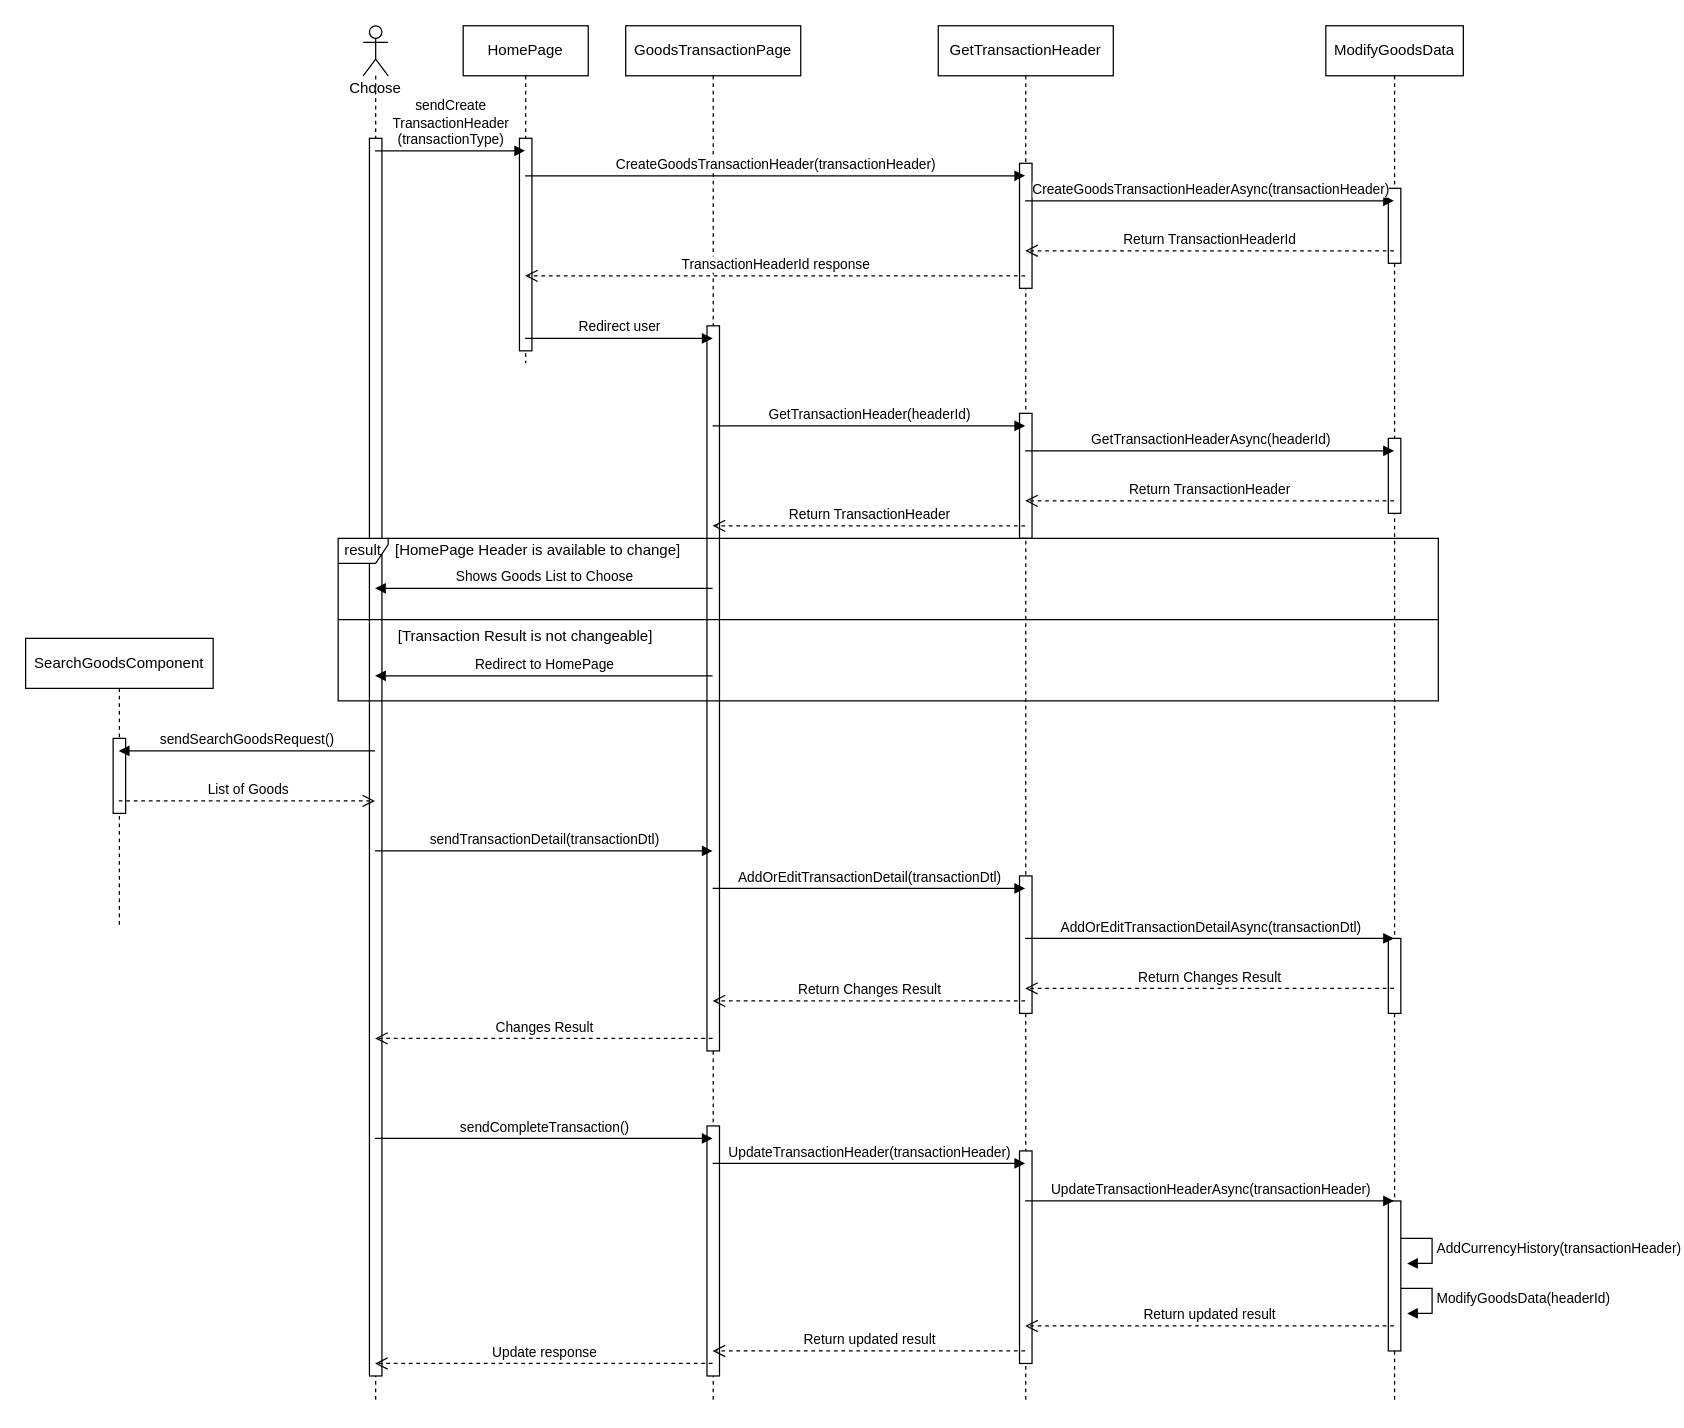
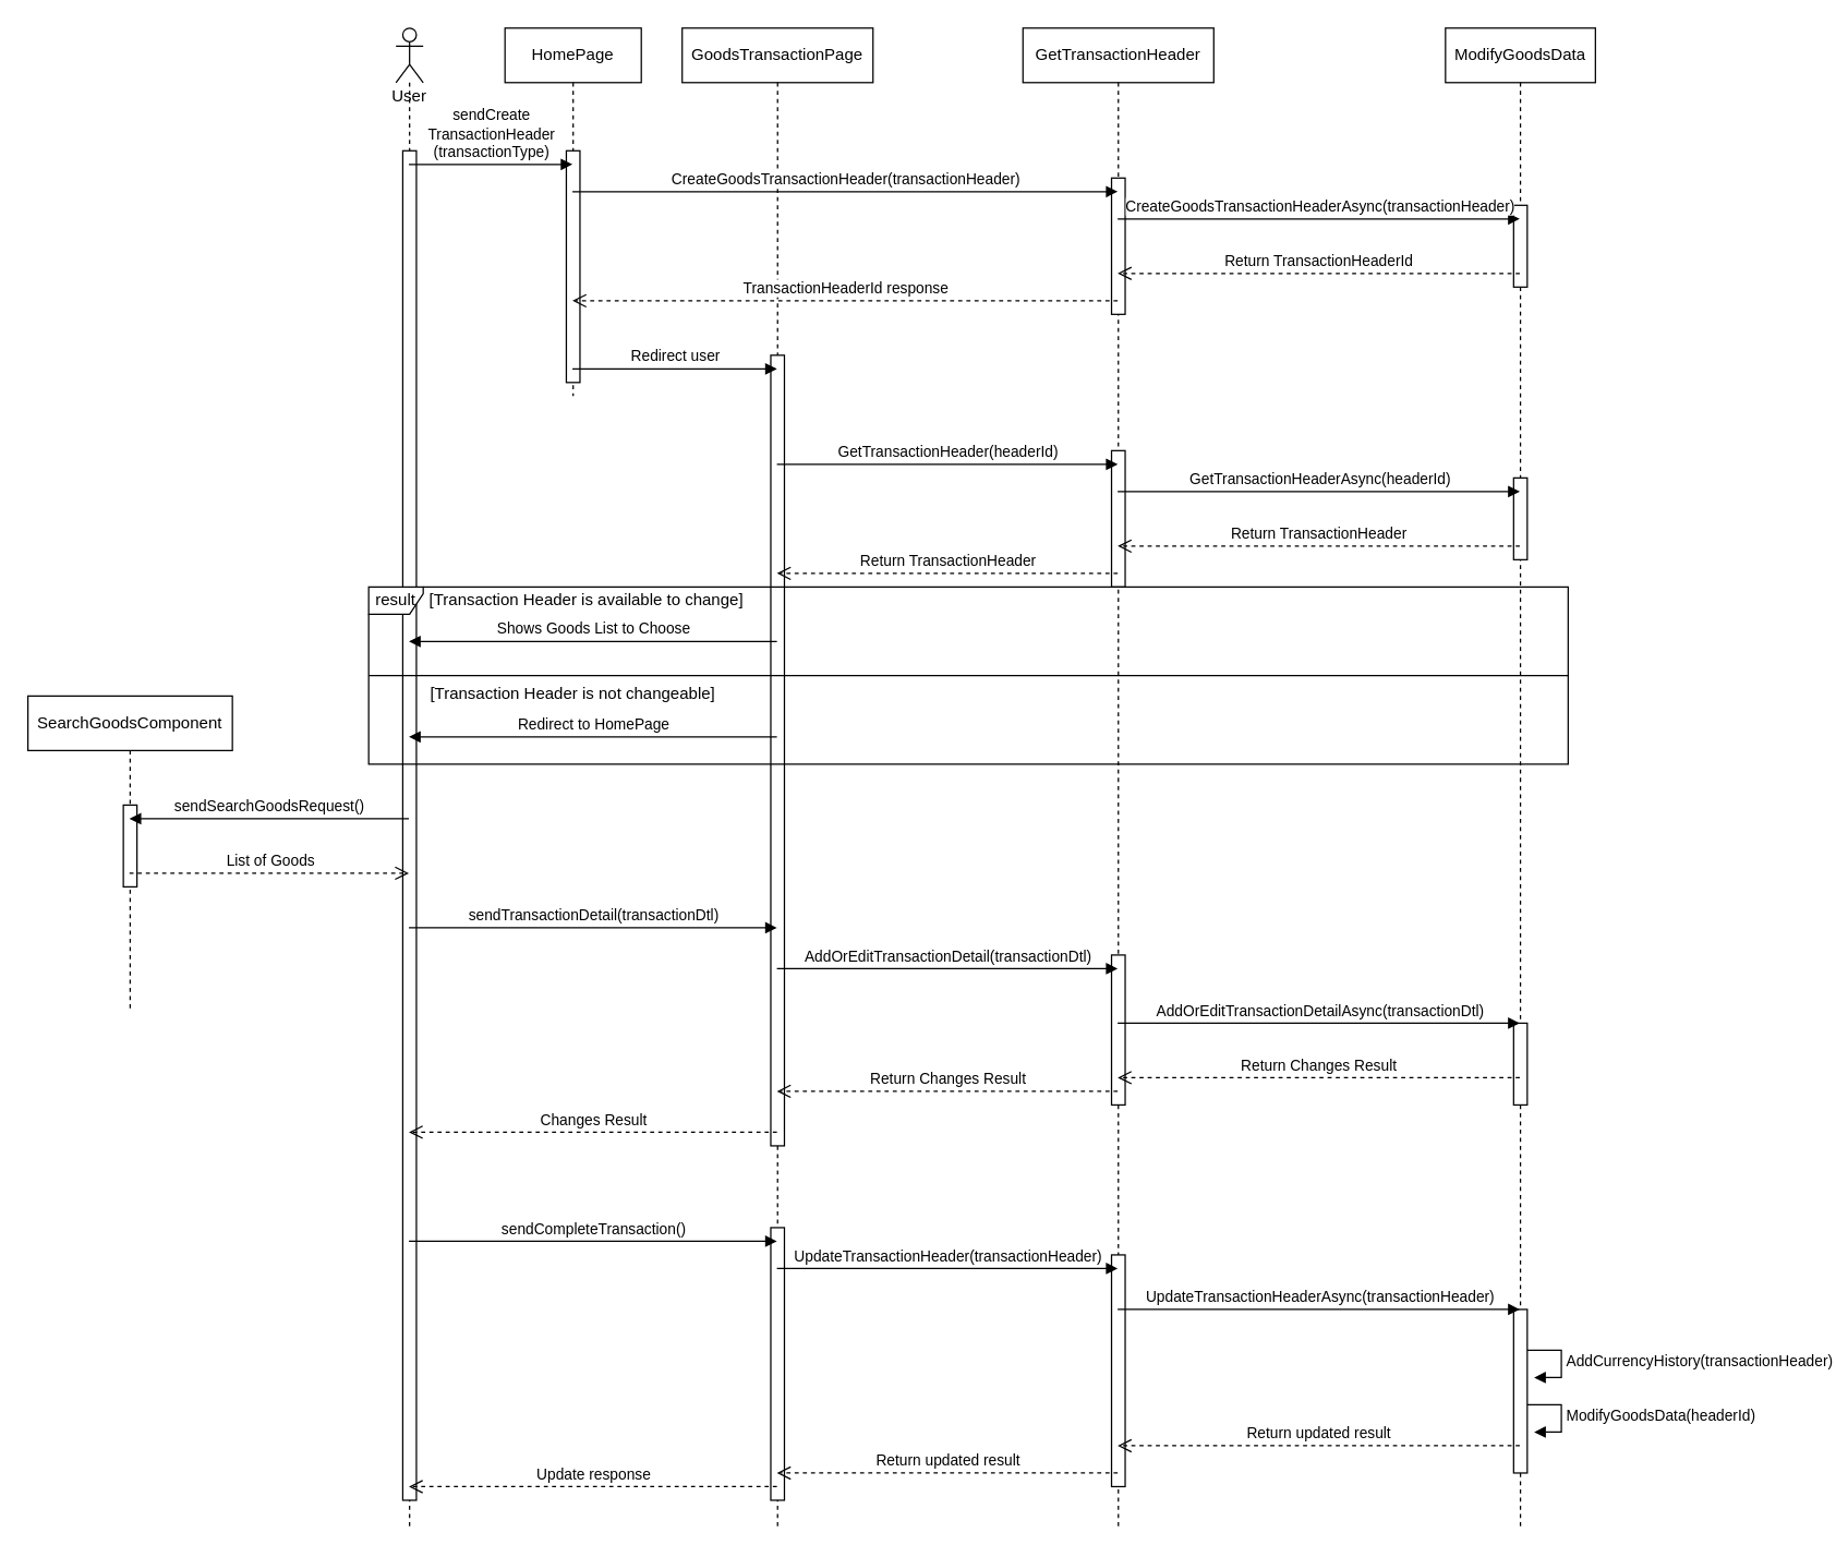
- <mxCell id="2" value="Choose" style="shape=umlLifeline;participant=umlActor;perimeter=lifelinePerimeter;whiteSpace=wrap;html=1;container=1;collapsible=0;recursiveResize=0;verticalAlign=top;spacingTop=36;outlineConnect=0;" parent="1" vertex="1"><mxGeometry x="290" y="20" width="20" height="1100" as="geometry" /></mxCell>
+ <mxCell id="2" value="User" style="shape=umlLifeline;participant=umlActor;perimeter=lifelinePerimeter;whiteSpace=wrap;html=1;container=1;collapsible=0;recursiveResize=0;verticalAlign=top;spacingTop=36;outlineConnect=0;" parent="1" vertex="1"><mxGeometry x="290" y="20" width="20" height="1100" as="geometry" /></mxCell>
- <mxCell id="51" value="[HomePage Header is available to change]" style="text;html=1;strokeColor=none;fillColor=none;align=center;verticalAlign=middle;whiteSpace=wrap;rounded=0;" vertex="1" parent="1"><mxGeometry x="310" y="430" width="240" height="20" as="geometry" /></mxCell>
+ <mxCell id="51" value="[Transaction Header is available to change]" style="text;html=1;strokeColor=none;fillColor=none;align=center;verticalAlign=middle;whiteSpace=wrap;rounded=0;" vertex="1" parent="1"><mxGeometry x="310" y="430" width="240" height="20" as="geometry" /></mxCell>
- <mxCell id="52" value="[Transaction Result is not changeable]" style="text;html=1;strokeColor=none;fillColor=none;align=center;verticalAlign=middle;whiteSpace=wrap;rounded=0;" vertex="1" parent="1"><mxGeometry x="310" y="499" width="220" height="20" as="geometry" /></mxCell>
+ <mxCell id="52" value="[Transaction Header is not changeable]" style="text;html=1;strokeColor=none;fillColor=none;align=center;verticalAlign=middle;whiteSpace=wrap;rounded=0;" vertex="1" parent="1"><mxGeometry x="310" y="499" width="220" height="20" as="geometry" /></mxCell>
